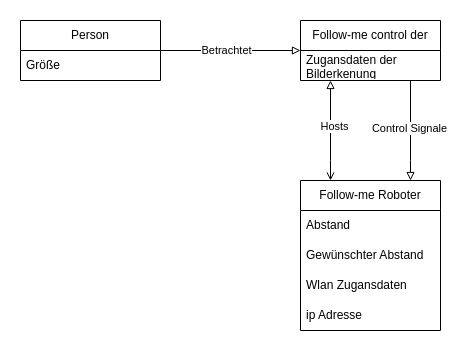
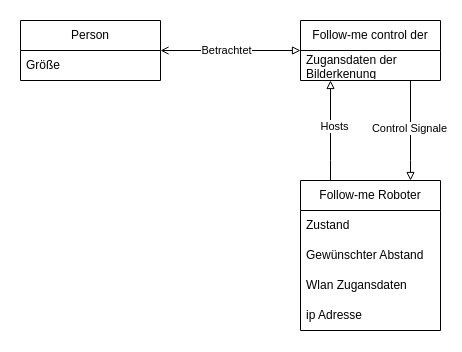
- <mxCell id="15" style="rounded=0;orthogonalLoop=1;jettySize=auto;html=1;endArrow=none;endFill=0;startArrow=block;startFill=0;" edge="1" parent="1" source="13" target="2"><mxGeometry relative="1" as="geometry" /></mxCell>
+ <mxCell id="15" style="rounded=0;orthogonalLoop=1;jettySize=auto;html=1;endArrow=open;endFill=0;startArrow=block;startFill=0;" edge="1" parent="1" source="13" target="2"><mxGeometry relative="1" as="geometry" /></mxCell>
- <mxCell id="9" style="edgeStyle=orthogonalEdgeStyle;rounded=0;orthogonalLoop=1;jettySize=auto;html=1;endArrow=open;endFill=0;startArrow=block;startFill=0;" edge="1" parent="1" source="13" target="4"><mxGeometry relative="1" as="geometry"><Array as="points"><mxPoint x="330" y="160" /><mxPoint x="330" y="160" /></Array></mxGeometry></mxCell>
+ <mxCell id="9" style="edgeStyle=orthogonalEdgeStyle;rounded=0;orthogonalLoop=1;jettySize=auto;html=1;endArrow=none;endFill=0;startArrow=block;startFill=0;" edge="1" parent="1" source="13" target="4"><mxGeometry relative="1" as="geometry"><Array as="points"><mxPoint x="330" y="160" /><mxPoint x="330" y="160" /></Array></mxGeometry></mxCell>
- <mxCell id="5" value="Abstand" style="text;strokeColor=none;fillColor=none;align=left;verticalAlign=middle;spacingLeft=4;spacingRight=4;overflow=hidden;points=[[0,0.5],[1,0.5]];portConstraint=eastwest;rotatable=0;whiteSpace=wrap;html=1;" parent="4" vertex="1"><mxGeometry y="30" width="140" height="30" as="geometry" /></mxCell>
+ <mxCell id="5" value="Zustand" style="text;strokeColor=none;fillColor=none;align=left;verticalAlign=middle;spacingLeft=4;spacingRight=4;overflow=hidden;points=[[0,0.5],[1,0.5]];portConstraint=eastwest;rotatable=0;whiteSpace=wrap;html=1;" parent="4" vertex="1"><mxGeometry y="30" width="140" height="30" as="geometry" /></mxCell>
